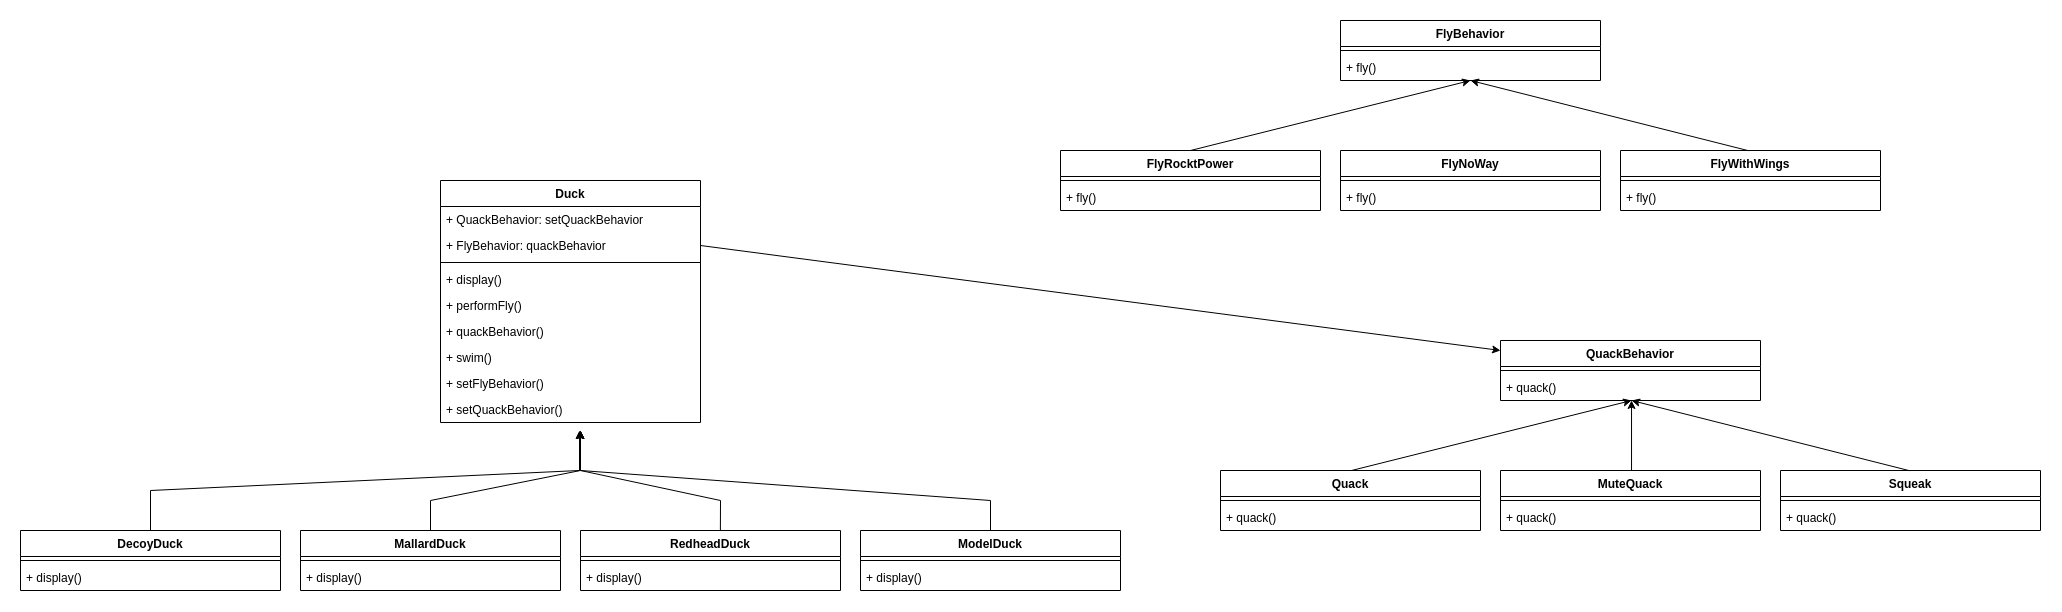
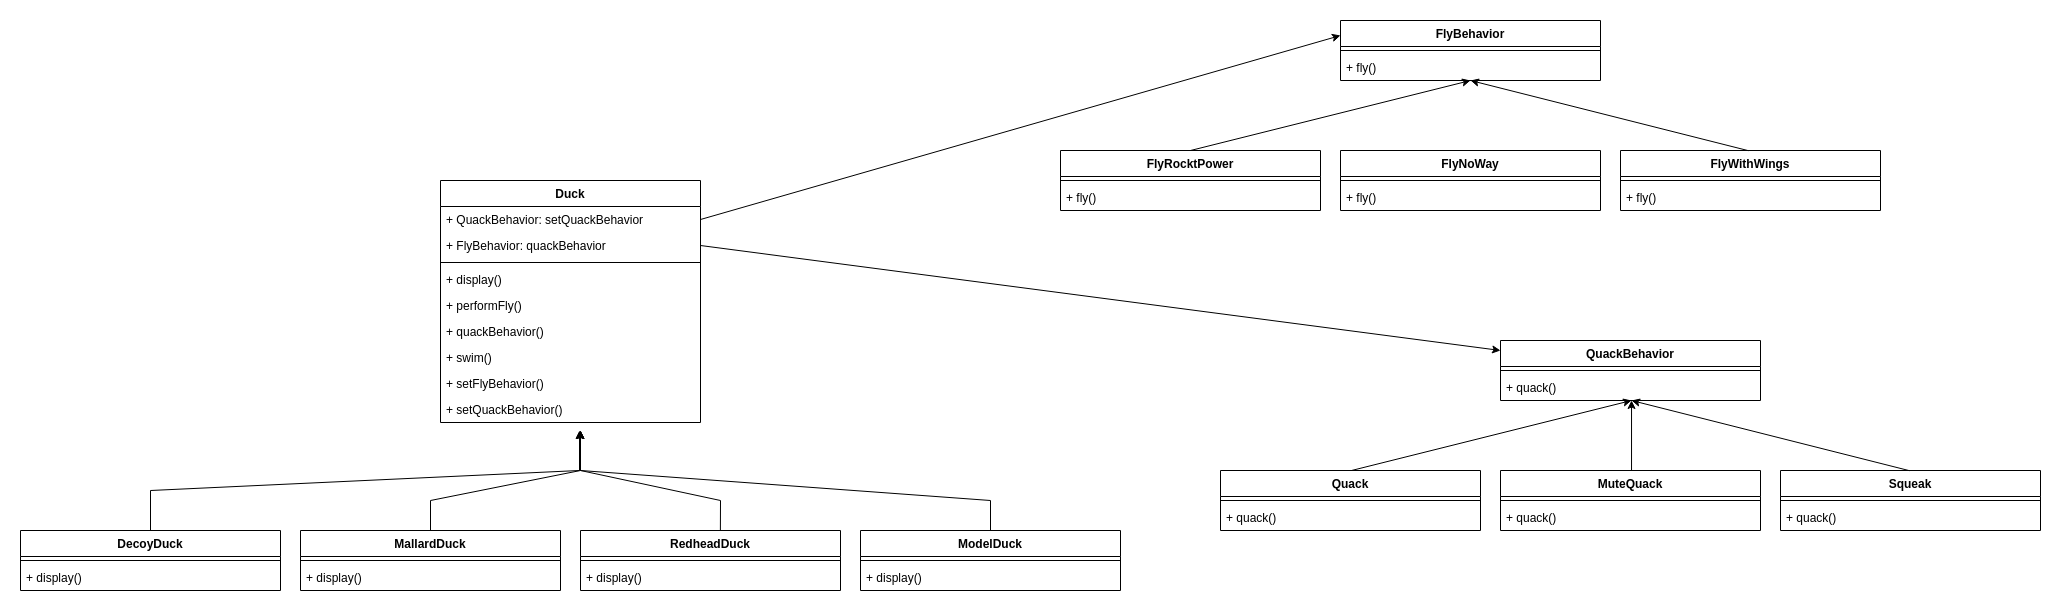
+ <mxCell id="42" value="" style="endArrow=classic;html=1;rounded=0;entryX=0;entryY=0.25;entryDx=0;entryDy=0;exitX=1;exitY=0.5;exitDx=0;exitDy=0;" edge="1" parent="1" source="3" target="28"><mxGeometry width="50" height="50" relative="1" as="geometry"><mxPoint x="970" y="290" as="sourcePoint" /><mxPoint x="1020" y="240" as="targetPoint" /></mxGeometry></mxCell>
